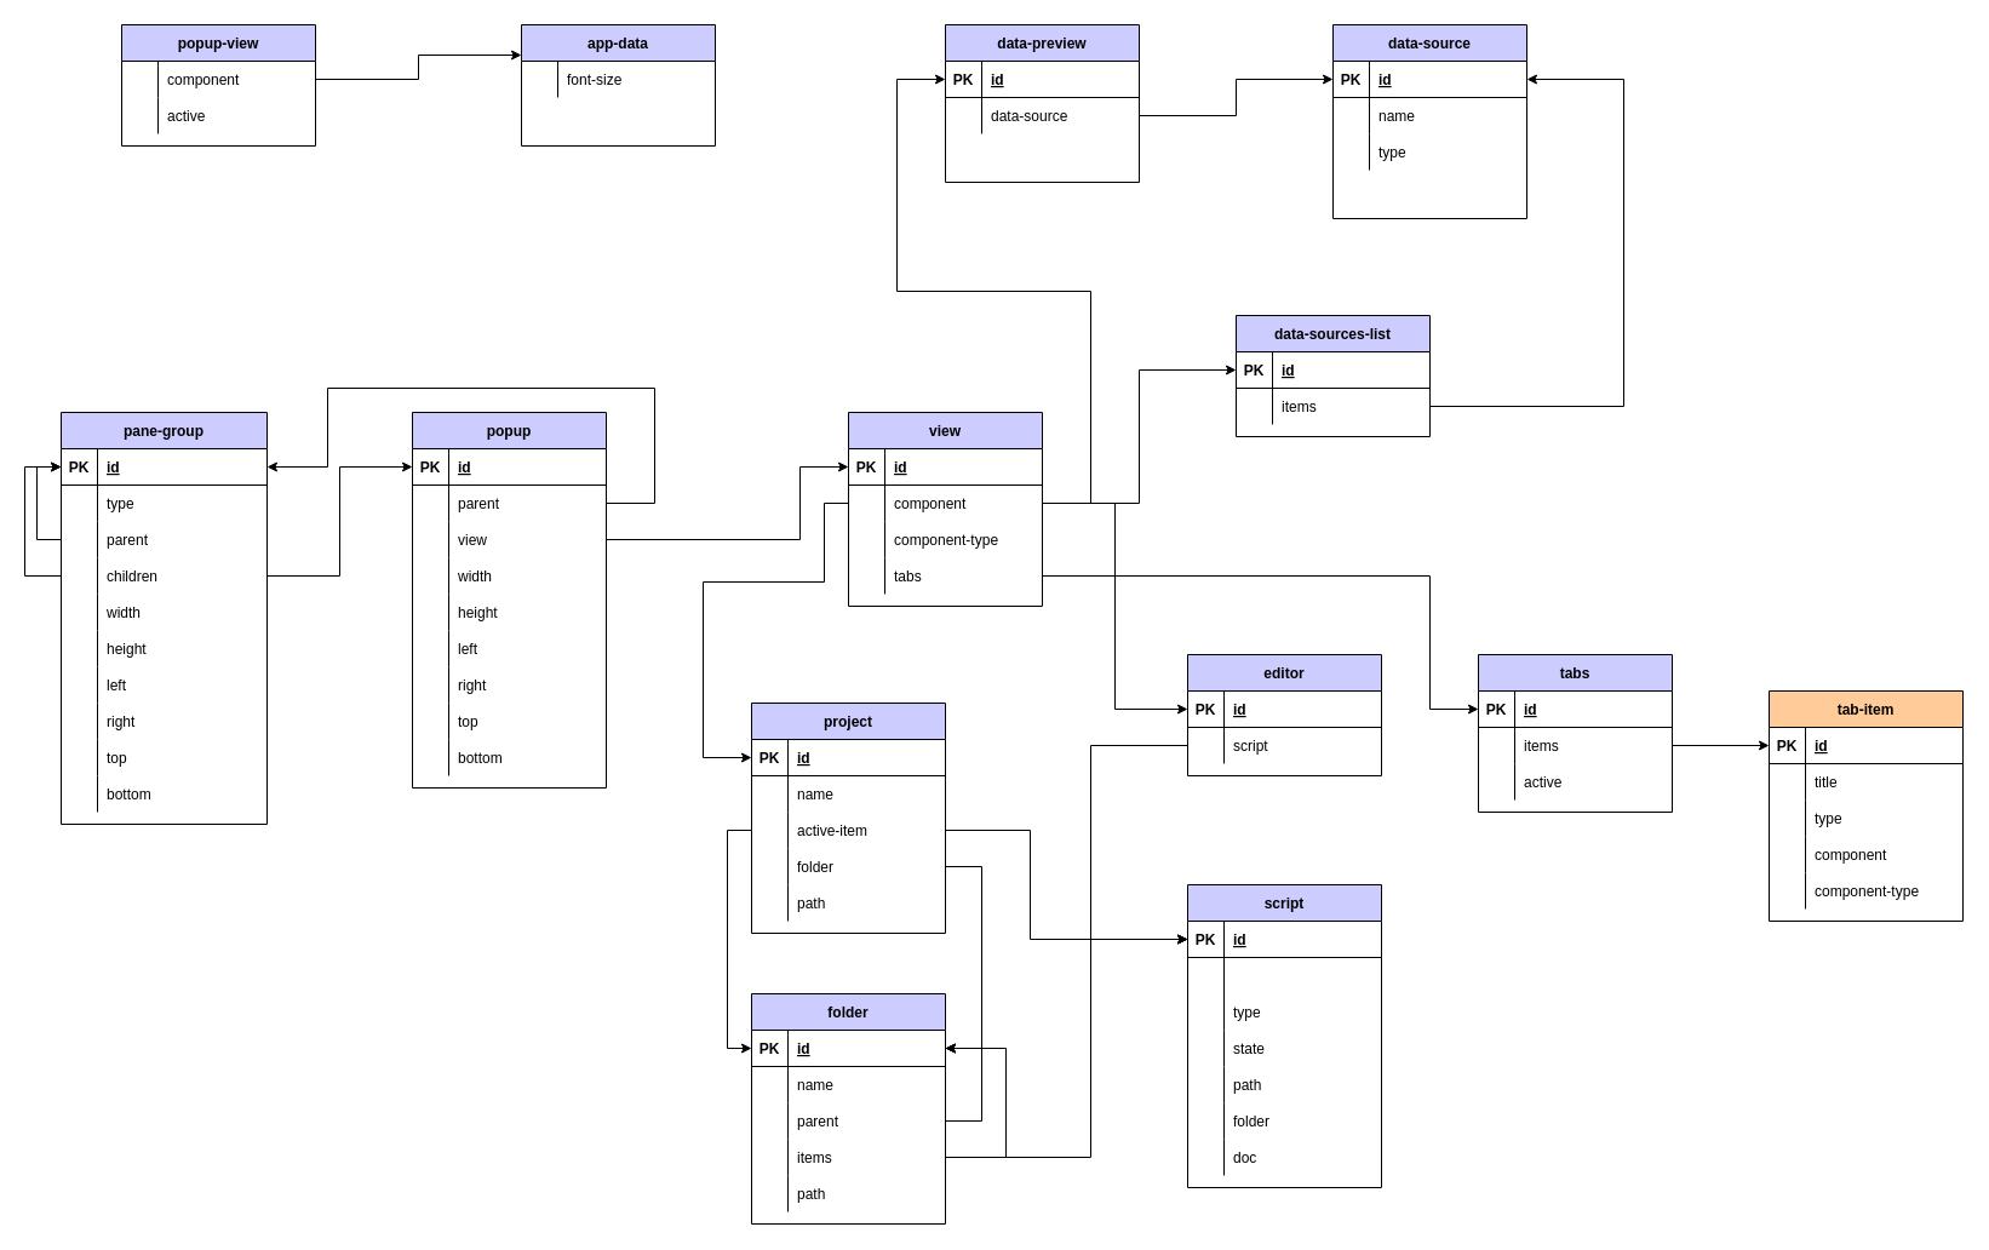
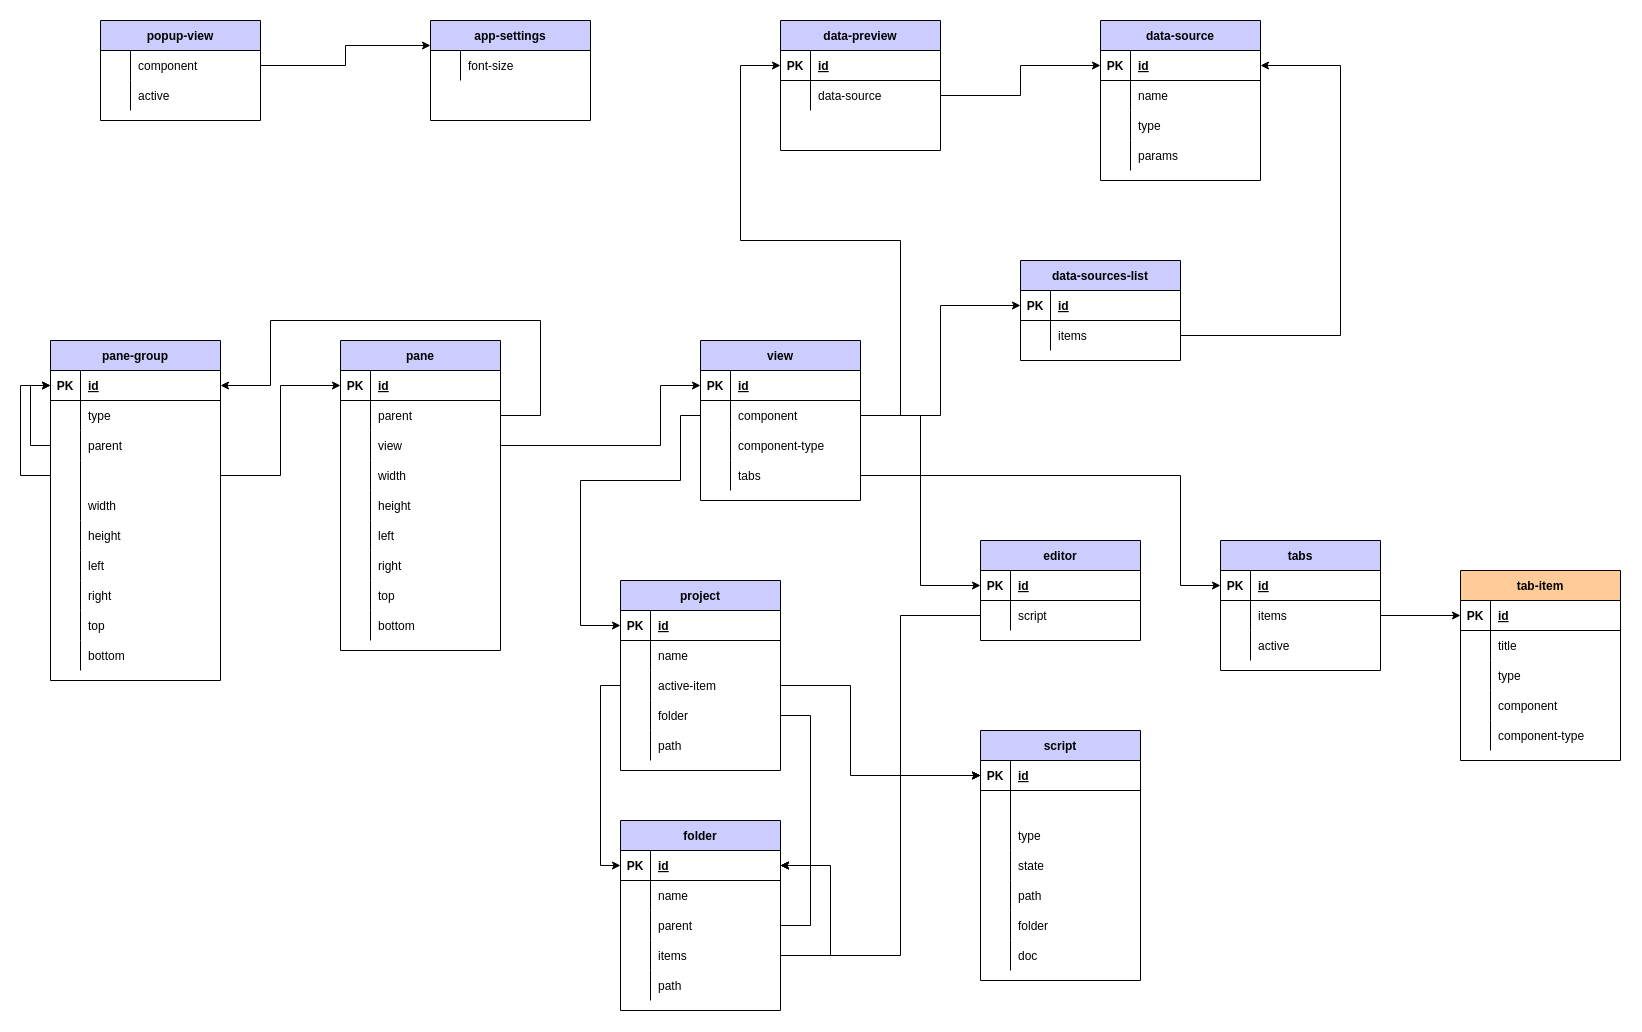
- <mxCell id="183" value="app-data" style="shape=table;startSize=30;container=1;collapsible=1;childLayout=tableLayout;fixedRows=1;rowLines=0;fontStyle=1;align=center;resizeLast=1;fillColor=#CCCCFF;" parent="1" vertex="1"><mxGeometry x="430" y="20" width="160" height="100" as="geometry" /></mxCell>
+ <mxCell id="183" value="app-settings" style="shape=table;startSize=30;container=1;collapsible=1;childLayout=tableLayout;fixedRows=1;rowLines=0;fontStyle=1;align=center;resizeLast=1;fillColor=#CCCCFF;" parent="1" vertex="1"><mxGeometry x="430" y="20" width="160" height="100" as="geometry" /></mxCell>
+ <mxCell id="170" value="params" style="shape=partialRectangle;overflow=hidden;connectable=0;fillColor=none;top=0;left=0;bottom=0;right=0;align=left;spacingLeft=6;" parent="168" vertex="1"><mxGeometry x="30" width="130" height="30" as="geometry"><mxRectangle width="130" height="30" as="alternateBounds" /></mxGeometry></mxCell>
- <mxCell id="6" value="popup" style="shape=table;startSize=30;container=1;collapsible=1;childLayout=tableLayout;fixedRows=1;rowLines=0;fontStyle=1;align=center;resizeLast=1;fillColor=#CCCCFF;" parent="1" vertex="1"><mxGeometry x="340" y="340" width="160" height="310" as="geometry" /></mxCell>
+ <mxCell id="6" value="pane" style="shape=table;startSize=30;container=1;collapsible=1;childLayout=tableLayout;fixedRows=1;rowLines=0;fontStyle=1;align=center;resizeLast=1;fillColor=#CCCCFF;" parent="1" vertex="1"><mxGeometry x="340" y="340" width="160" height="310" as="geometry" /></mxCell>
- <mxCell id="59" value="children" style="shape=partialRectangle;overflow=hidden;connectable=0;fillColor=none;top=0;left=0;bottom=0;right=0;align=left;spacingLeft=6;" parent="57" vertex="1"><mxGeometry x="30" width="140" height="30" as="geometry"><mxRectangle width="140" height="30" as="alternateBounds" /></mxGeometry></mxCell>
